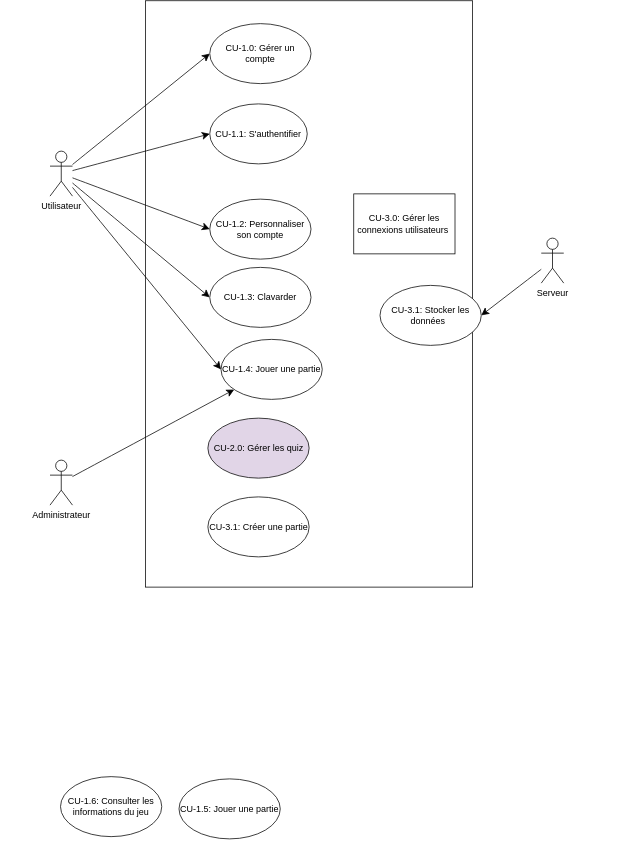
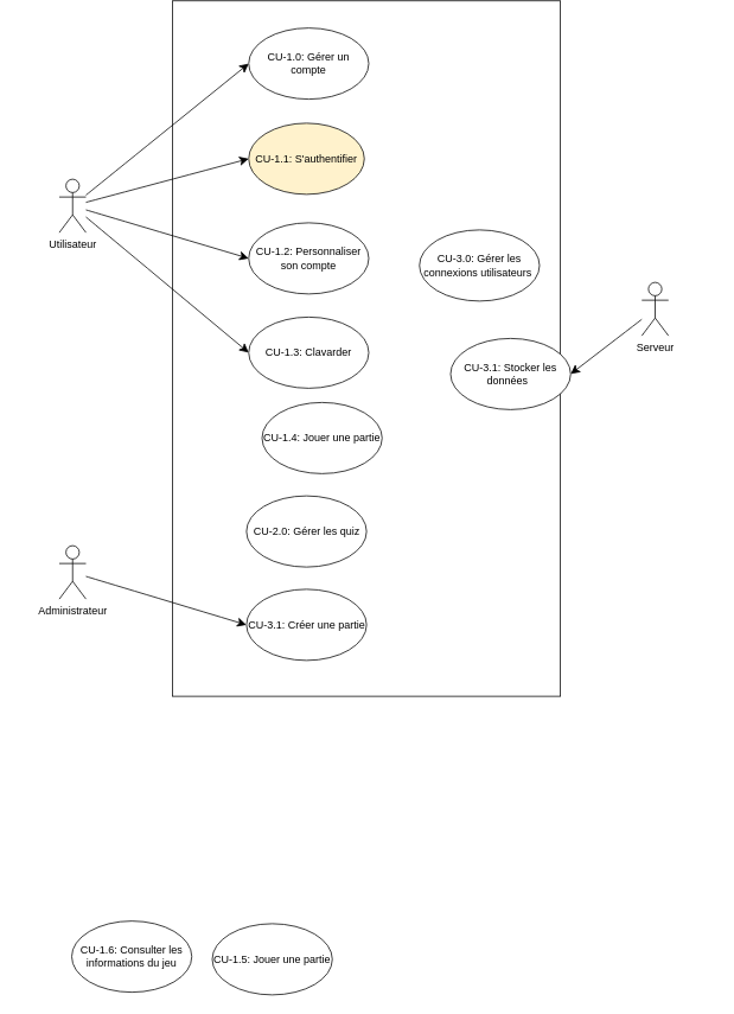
- <mxCell id="14" value="CU-1.1: S'authentifier" style="ellipse;whiteSpace=wrap;html=1;" vertex="1" parent="1"><mxGeometry x="279" y="127" width="130" height="80" as="geometry" /></mxCell>
+ <mxCell id="14" value="CU-1.1: S'authentifier" style="ellipse;whiteSpace=wrap;html=1;fillColor=#fff2cc;" vertex="1" parent="1"><mxGeometry x="279" y="127" width="130" height="80" as="geometry" /></mxCell>
- <mxCell id="21" value="CU-3.0: Gérer les connexions utilisateurs&amp;nbsp;" style="whiteSpace=wrap;html=1;rounded=0;" vertex="1" parent="1"><mxGeometry x="471" y="247" width="135" height="80" as="geometry" /></mxCell>
+ <mxCell id="21" value="CU-3.0: Gérer les connexions utilisateurs&amp;nbsp;" style="ellipse;whiteSpace=wrap;html=1;" vertex="1" parent="1"><mxGeometry x="471" y="247" width="135" height="80" as="geometry" /></mxCell>
- <mxCell id="15" value="CU-1.2: Personnaliser son compte" style="ellipse;whiteSpace=wrap;html=1;" vertex="1" parent="1"><mxGeometry x="279" y="254" width="135" height="80" as="geometry" /></mxCell>
+ <mxCell id="15" value="CU-1.2: Personnaliser son compte" style="ellipse;whiteSpace=wrap;html=1;" vertex="1" parent="1"><mxGeometry x="279" y="239" width="135" height="80" as="geometry" /></mxCell>
- <mxCell id="7" style="edgeStyle=none;curved=1;rounded=0;orthogonalLoop=1;jettySize=auto;html=1;entryX=0;entryY=0.5;entryDx=0;entryDy=0;fontSize=12;startSize=8;endSize=8;" edge="1" parent="1" source="8" target="23"><mxGeometry relative="1" as="geometry" /></mxCell>
- <mxCell id="9" style="edgeStyle=none;curved=1;rounded=0;orthogonalLoop=1;jettySize=auto;html=1;fontSize=12;startSize=8;endSize=8;" edge="1" parent="1" source="10" target="23"><mxGeometry relative="1" as="geometry" /></mxCell>
+ <mxCell id="9" style="edgeStyle=none;curved=1;rounded=0;orthogonalLoop=1;jettySize=auto;html=1;entryX=0;entryY=0.5;entryDx=0;entryDy=0;fontSize=12;startSize=8;endSize=8;" edge="1" parent="1" source="10" target="19"><mxGeometry relative="1" as="geometry" /></mxCell>
- <mxCell id="18" value="CU-2.0: Gérer les quiz" style="ellipse;whiteSpace=wrap;html=1;fillColor=#e1d5e7;" vertex="1" parent="1"><mxGeometry x="276.5" y="546" width="135" height="80" as="geometry" /></mxCell>
+ <mxCell id="18" value="CU-2.0: Gérer les quiz" style="ellipse;whiteSpace=wrap;html=1;" vertex="1" parent="1"><mxGeometry x="276.5" y="546" width="135" height="80" as="geometry" /></mxCell>
